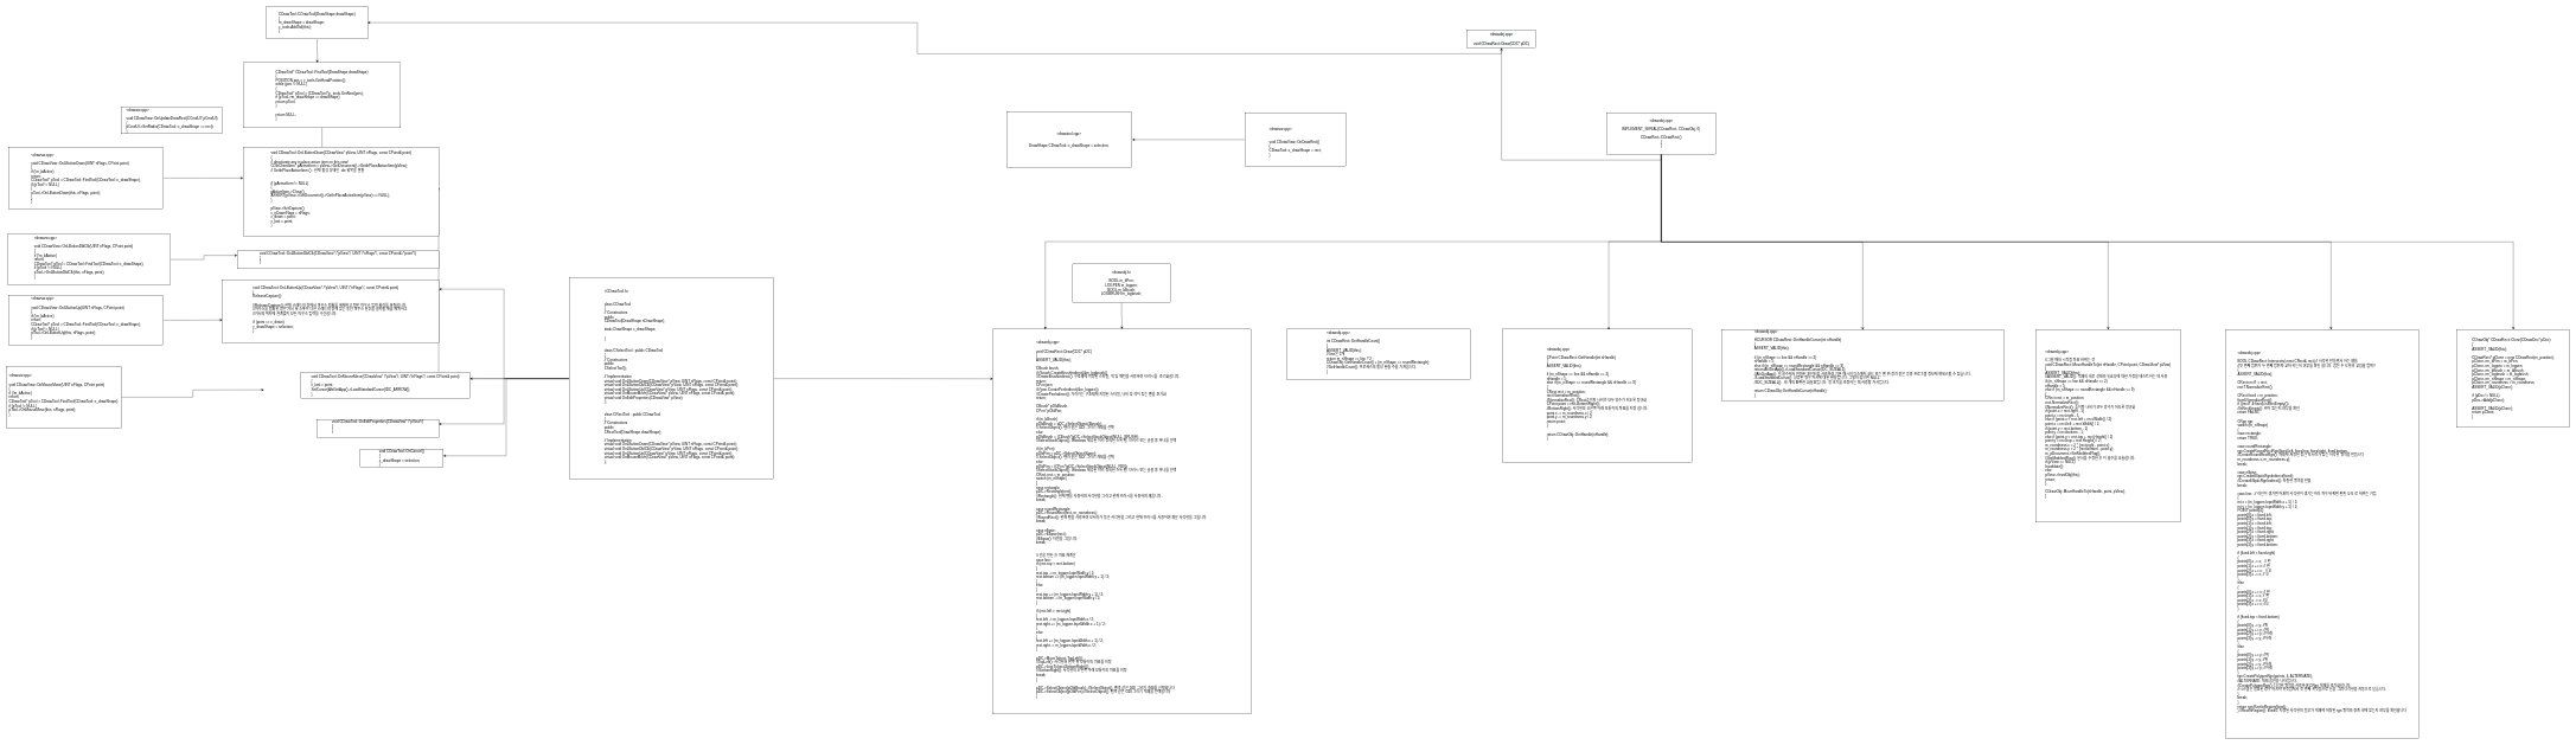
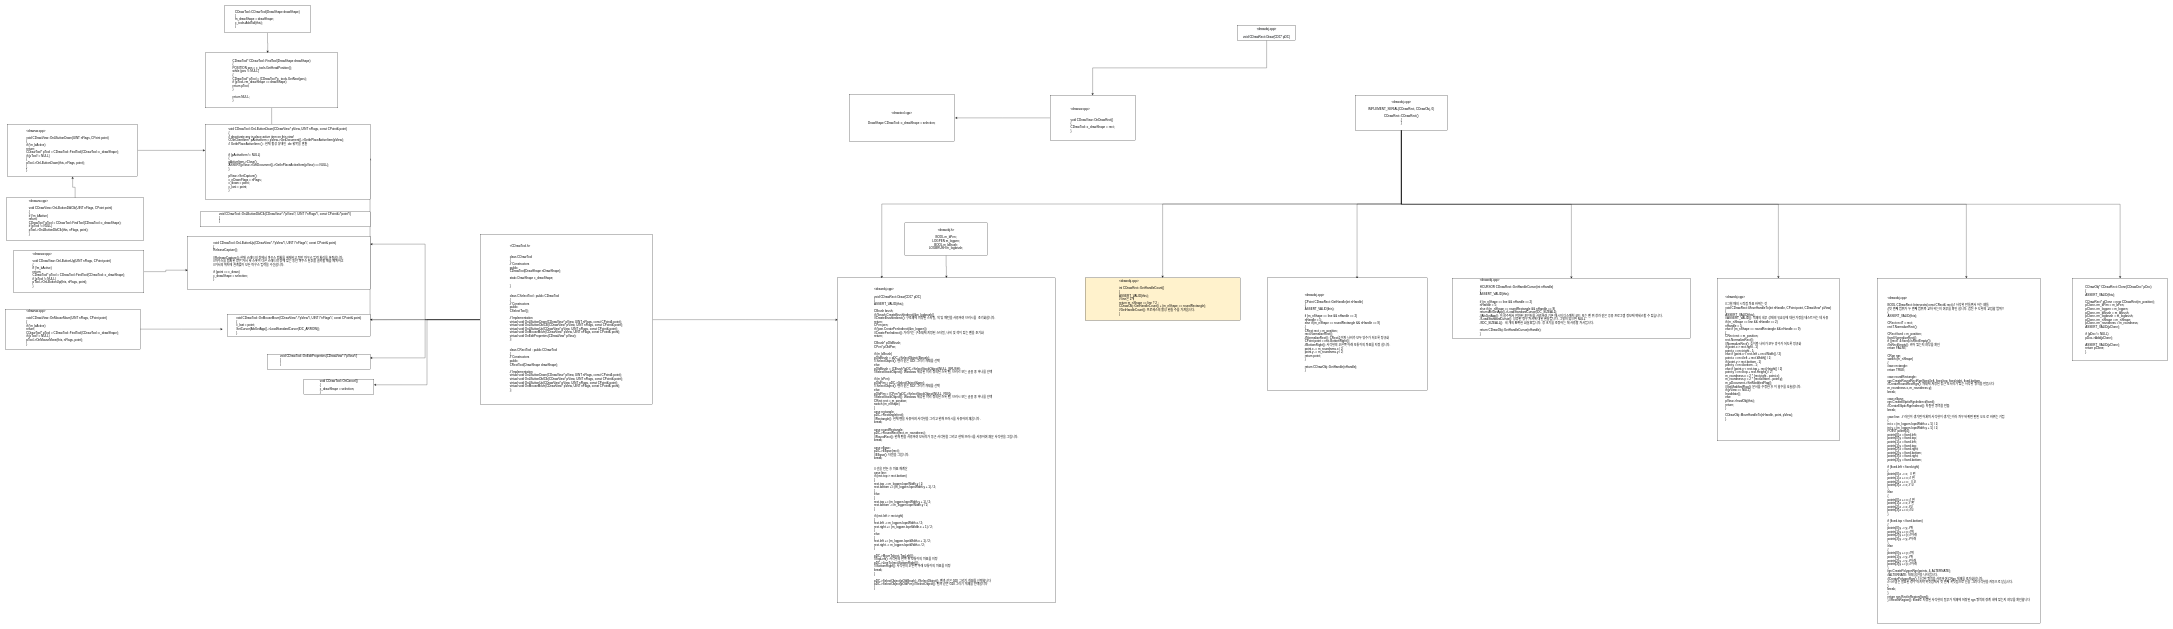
- <mxCell id="48" style="edgeStyle=orthogonalEdgeStyle;rounded=0;orthogonalLoop=1;jettySize=auto;html=1;exitX=0.5;exitY=1;exitDx=0;exitDy=0;" edge="1" parent="1" source="49" target="43"><mxGeometry relative="1" as="geometry" /></mxCell>
+ <mxCell id="48" style="edgeStyle=orthogonalEdgeStyle;rounded=0;orthogonalLoop=1;jettySize=auto;html=1;exitX=0.5;exitY=1;exitDx=0;exitDy=0;entryX=0.5;entryY=0;entryDx=0;entryDy=0;" edge="1" parent="1" source="49" target="3"><mxGeometry relative="1" as="geometry" /></mxCell>
- <mxCell id="39" value="&lt;div style=&quot;text-align: justify&quot;&gt;&lt;br&gt;&lt;/div&gt;&lt;div style=&quot;text-align: justify&quot;&gt;&amp;lt;drawvw.cpp&amp;gt;&lt;br&gt;&lt;/div&gt;&lt;div style=&quot;text-align: justify&quot;&gt;&lt;br&gt;&lt;/div&gt;&lt;div style=&quot;text-align: justify&quot;&gt;void CDrawView::OnUpdateDrawRect(CCmdUI* pCmdUI)&lt;/div&gt;&lt;div style=&quot;text-align: justify&quot;&gt;{&lt;/div&gt;&lt;div style=&quot;text-align: justify&quot;&gt;&lt;span&gt;&#09;&lt;/span&gt;pCmdUI-&amp;gt;SetRadio(CDrawTool::c_drawShape == rect);&lt;/div&gt;&lt;div style=&quot;text-align: justify&quot;&gt;}&lt;/div&gt;&lt;div style=&quot;text-align: justify&quot;&gt;&lt;br&gt;&lt;/div&gt;" style="rounded=0;whiteSpace=wrap;html=1;shadow=0;strokeColor=#000000;" parent="1" vertex="1"><mxGeometry x="410" y="360" width="340" height="90" as="geometry" /></mxCell>
- <mxCell id="18" style="edgeStyle=orthogonalEdgeStyle;rounded=0;orthogonalLoop=1;jettySize=auto;html=1;exitX=0.5;exitY=1;exitDx=0;exitDy=0;" parent="1" source="24" target="49" edge="1"><mxGeometry relative="1" as="geometry" /></mxCell>
+ <mxCell id="18" style="edgeStyle=orthogonalEdgeStyle;rounded=0;orthogonalLoop=1;jettySize=auto;html=1;entryX=0.5;entryY=0;entryDx=0;entryDy=0;exitX=0.5;exitY=1;exitDx=0;exitDy=0;" parent="1" source="24" target="26" edge="1"><mxGeometry relative="1" as="geometry" /></mxCell>
- <mxCell id="37" style="edgeStyle=orthogonalEdgeStyle;rounded=0;orthogonalLoop=1;jettySize=auto;html=1;entryX=0;entryY=0.25;entryDx=0;entryDy=0;" parent="1" source="38" target="12" edge="1"><mxGeometry relative="1" as="geometry" /></mxCell>
+ <mxCell id="37" style="edgeStyle=orthogonalEdgeStyle;rounded=0;orthogonalLoop=1;jettySize=auto;html=1;" parent="1" source="38" target="32" edge="1"><mxGeometry relative="1" as="geometry" /></mxCell>
- <mxCell id="34" value="&lt;div style=&quot;text-align: justify&quot;&gt;&amp;lt;drawvw.cpp&amp;gt;&lt;br&gt;&lt;/div&gt;&lt;div style=&quot;text-align: justify&quot;&gt;&lt;br&gt;&lt;/div&gt;&lt;div style=&quot;text-align: justify&quot;&gt;void CDrawView::OnLButtonUp(UINT nFlags, CPoint point)&lt;/div&gt;&lt;div style=&quot;text-align: justify&quot;&gt;{&lt;/div&gt;&lt;div style=&quot;text-align: justify&quot;&gt;&lt;span&gt;&#09;&lt;/span&gt;if (!m_bActive)&lt;/div&gt;&lt;div style=&quot;text-align: justify&quot;&gt;&lt;span&gt;&#09;&#09;&lt;/span&gt;return;&lt;/div&gt;&lt;div style=&quot;text-align: justify&quot;&gt;&lt;span&gt;&#09;&lt;/span&gt;CDrawTool* pTool = CDrawTool::FindTool(CDrawTool::c_drawShape);&lt;/div&gt;&lt;div style=&quot;text-align: justify&quot;&gt;&lt;span&gt;&#09;&lt;/span&gt;if (pTool != NULL)&lt;/div&gt;&lt;div style=&quot;text-align: justify&quot;&gt;&lt;span&gt;&#09;&#09;&lt;/span&gt;pTool-&amp;gt;OnLButtonUp(this, nFlags, point);&lt;/div&gt;&lt;div style=&quot;text-align: justify&quot;&gt;}&lt;/div&gt;&lt;div style=&quot;text-align: justify&quot;&gt;&lt;br&gt;&lt;/div&gt;" style="rounded=0;whiteSpace=wrap;html=1;shadow=0;strokeColor=#000000;" parent="1" vertex="1"><mxGeometry x="30" y="995" width="520" height="170" as="geometry" /></mxCell>
+ <mxCell id="34" value="&lt;div style=&quot;text-align: justify&quot;&gt;&amp;lt;drawvw.cpp&amp;gt;&lt;br&gt;&lt;/div&gt;&lt;div style=&quot;text-align: justify&quot;&gt;&lt;br&gt;&lt;/div&gt;&lt;div style=&quot;text-align: justify&quot;&gt;void CDrawView::OnLButtonUp(UINT nFlags, CPoint point)&lt;/div&gt;&lt;div style=&quot;text-align: justify&quot;&gt;{&lt;/div&gt;&lt;div style=&quot;text-align: justify&quot;&gt;&lt;span&gt;&#09;&lt;/span&gt;if (!m_bActive)&lt;/div&gt;&lt;div style=&quot;text-align: justify&quot;&gt;&lt;span&gt;&#09;&#09;&lt;/span&gt;return;&lt;/div&gt;&lt;div style=&quot;text-align: justify&quot;&gt;&lt;span&gt;&#09;&lt;/span&gt;CDrawTool* pTool = CDrawTool::FindTool(CDrawTool::c_drawShape);&lt;/div&gt;&lt;div style=&quot;text-align: justify&quot;&gt;&lt;span&gt;&#09;&lt;/span&gt;if (pTool != NULL)&lt;/div&gt;&lt;div style=&quot;text-align: justify&quot;&gt;&lt;span&gt;&#09;&#09;&lt;/span&gt;pTool-&amp;gt;OnLButtonUp(this, nFlags, point);&lt;/div&gt;&lt;div style=&quot;text-align: justify&quot;&gt;}&lt;/div&gt;&lt;div style=&quot;text-align: justify&quot;&gt;&lt;br&gt;&lt;/div&gt;" style="rounded=0;whiteSpace=wrap;html=1;shadow=0;strokeColor=#000000;" parent="1" vertex="1"><mxGeometry x="55" y="1000" width="520" height="170" as="geometry" /></mxCell>
- <mxCell id="26" value="&lt;div style=&quot;text-align: justify&quot;&gt;&lt;span style=&quot;text-align: center&quot;&gt;&amp;lt;drawobj.cpp&amp;gt;&lt;/span&gt;&lt;br&gt;&lt;/div&gt;&lt;div style=&quot;text-align: justify&quot;&gt;&lt;br&gt;&lt;/div&gt;&lt;div style=&quot;text-align: justify&quot;&gt;int CDrawRect::GetHandleCount()&lt;/div&gt;&lt;div style=&quot;text-align: justify&quot;&gt;{&lt;/div&gt;&lt;div style=&quot;text-align: justify&quot;&gt;&lt;span&gt;&#09;&lt;/span&gt;ASSERT_VALID(this);&lt;/div&gt;&lt;div style=&quot;text-align: justify&quot;&gt;&lt;span&gt;&#09;&lt;/span&gt;// line은 2개&lt;/div&gt;&lt;div style=&quot;text-align: justify&quot;&gt;&lt;span&gt;&#09;&lt;/span&gt;return m_nShape == line ? 2 :&lt;/div&gt;&lt;div style=&quot;text-align: justify&quot;&gt;&lt;span&gt;&#09;&#09;&lt;/span&gt;CDrawObj::GetHandleCount() + (m_nShape == roundRectangle);&lt;/div&gt;&lt;div style=&quot;text-align: justify&quot;&gt;&lt;span&gt;&#09;&lt;/span&gt;//GetHandleCount(): 프로세스의 활성 핸들 수를 가져옵니다.&lt;/div&gt;&lt;div style=&quot;text-align: justify&quot;&gt;}&lt;/div&gt;&lt;div style=&quot;text-align: justify&quot;&gt;&lt;br&gt;&lt;/div&gt;" style="rounded=0;whiteSpace=wrap;html=1;shadow=0;strokeColor=#000000;" parent="1" vertex="1"><mxGeometry x="4340" y="1110" width="620" height="170" as="geometry" /></mxCell>
+ <mxCell id="26" value="&lt;div style=&quot;text-align: justify&quot;&gt;&lt;span style=&quot;text-align: center&quot;&gt;&amp;lt;drawobj.cpp&amp;gt;&lt;/span&gt;&lt;br&gt;&lt;/div&gt;&lt;div style=&quot;text-align: justify&quot;&gt;&lt;br&gt;&lt;/div&gt;&lt;div style=&quot;text-align: justify&quot;&gt;int CDrawRect::GetHandleCount()&lt;/div&gt;&lt;div style=&quot;text-align: justify&quot;&gt;{&lt;/div&gt;&lt;div style=&quot;text-align: justify&quot;&gt;&lt;span&gt;&#09;&lt;/span&gt;ASSERT_VALID(this);&lt;/div&gt;&lt;div style=&quot;text-align: justify&quot;&gt;&lt;span&gt;&#09;&lt;/span&gt;// line은 2개&lt;/div&gt;&lt;div style=&quot;text-align: justify&quot;&gt;&lt;span&gt;&#09;&lt;/span&gt;return m_nShape == line ? 2 :&lt;/div&gt;&lt;div style=&quot;text-align: justify&quot;&gt;&lt;span&gt;&#09;&#09;&lt;/span&gt;CDrawObj::GetHandleCount() + (m_nShape == roundRectangle);&lt;/div&gt;&lt;div style=&quot;text-align: justify&quot;&gt;&lt;span&gt;&#09;&lt;/span&gt;//GetHandleCount(): 프로세스의 활성 핸들 수를 가져옵니다.&lt;/div&gt;&lt;div style=&quot;text-align: justify&quot;&gt;}&lt;/div&gt;&lt;div style=&quot;text-align: justify&quot;&gt;&lt;br&gt;&lt;/div&gt;" style="rounded=0;whiteSpace=wrap;html=1;shadow=0;strokeColor=#000000;fillColor=#fff2cc;" parent="1" vertex="1"><mxGeometry x="4340" y="1110" width="620" height="170" as="geometry" /></mxCell>
- <mxCell id="14" value="&lt;div style=&quot;text-align: justify&quot;&gt;void CDrawTool::OnMouseMove(CDrawView* /*pView*/, UINT /*nFlags*/, const CPoint&amp;amp; point)&lt;/div&gt;&lt;div style=&quot;text-align: justify&quot;&gt;{&lt;/div&gt;&lt;div style=&quot;text-align: justify&quot;&gt;&lt;span&gt;&#09;&lt;/span&gt;c_last = point;&lt;/div&gt;&lt;div style=&quot;text-align: justify&quot;&gt;&lt;span&gt;&#09;&lt;/span&gt;SetCursor(AfxGetApp()-&amp;gt;LoadStandardCursor(IDC_ARROW));&lt;/div&gt;&lt;div style=&quot;text-align: justify&quot;&gt;}&lt;/div&gt;" style="rounded=0;whiteSpace=wrap;html=1;" parent="1" vertex="1"><mxGeometry x="1015" y="1255" width="570" height="90" as="geometry" /></mxCell>
+ <mxCell id="14" value="&lt;div style=&quot;text-align: justify&quot;&gt;void CDrawTool::OnMouseMove(CDrawView* /*pView*/, UINT /*nFlags*/, const CPoint&amp;amp; point)&lt;/div&gt;&lt;div style=&quot;text-align: justify&quot;&gt;{&lt;/div&gt;&lt;div style=&quot;text-align: justify&quot;&gt;&lt;span&gt;&#09;&lt;/span&gt;c_last = point;&lt;/div&gt;&lt;div style=&quot;text-align: justify&quot;&gt;&lt;span&gt;&#09;&lt;/span&gt;SetCursor(AfxGetApp()-&amp;gt;LoadStandardCursor(IDC_ARROW));&lt;/div&gt;&lt;div style=&quot;text-align: justify&quot;&gt;}&lt;/div&gt;" style="rounded=0;whiteSpace=wrap;html=1;" parent="1" vertex="1"><mxGeometry x="910" y="1255" width="570" height="90" as="geometry" /></mxCell>
- <mxCell id="36" value="&lt;div style=&quot;text-align: justify&quot;&gt;&amp;lt;drawvw.cpp&amp;gt;&lt;br&gt;&lt;/div&gt;&lt;div style=&quot;text-align: justify&quot;&gt;&lt;br&gt;&lt;/div&gt;&lt;div style=&quot;text-align: justify&quot;&gt;void CDrawView::OnMouseMove(UINT nFlags, CPoint point)&lt;/div&gt;&lt;div style=&quot;text-align: justify&quot;&gt;{&lt;/div&gt;&lt;div style=&quot;text-align: justify&quot;&gt;&lt;span&gt;&#09;&lt;/span&gt;if (!m_bActive)&lt;/div&gt;&lt;div style=&quot;text-align: justify&quot;&gt;&lt;span&gt;&#09;&#09;&lt;/span&gt;return;&lt;/div&gt;&lt;div style=&quot;text-align: justify&quot;&gt;&lt;span&gt;&#09;&lt;/span&gt;CDrawTool* pTool = CDrawTool::FindTool(CDrawTool::c_drawShape);&lt;/div&gt;&lt;div style=&quot;text-align: justify&quot;&gt;&lt;span&gt;&#09;&lt;/span&gt;if (pTool != NULL)&lt;/div&gt;&lt;div style=&quot;text-align: justify&quot;&gt;&lt;span&gt;&#09;&#09;&lt;/span&gt;pTool-&amp;gt;OnMouseMove(this, nFlags, point);&lt;/div&gt;&lt;div style=&quot;text-align: justify&quot;&gt;}&lt;/div&gt;&lt;div style=&quot;text-align: justify&quot;&gt;&lt;br&gt;&lt;/div&gt;" style="rounded=0;whiteSpace=wrap;html=1;shadow=0;strokeColor=#000000;" parent="1" vertex="1"><mxGeometry x="20" y="1235" width="390" height="210" as="geometry" /></mxCell>
+ <mxCell id="36" value="&lt;div style=&quot;text-align: justify&quot;&gt;&amp;lt;drawvw.cpp&amp;gt;&lt;br&gt;&lt;/div&gt;&lt;div style=&quot;text-align: justify&quot;&gt;&lt;br&gt;&lt;/div&gt;&lt;div style=&quot;text-align: justify&quot;&gt;void CDrawView::OnMouseMove(UINT nFlags, CPoint point)&lt;/div&gt;&lt;div style=&quot;text-align: justify&quot;&gt;{&lt;/div&gt;&lt;div style=&quot;text-align: justify&quot;&gt;&lt;span&gt;&#09;&lt;/span&gt;if (!m_bActive)&lt;/div&gt;&lt;div style=&quot;text-align: justify&quot;&gt;&lt;span&gt;&#09;&#09;&lt;/span&gt;return;&lt;/div&gt;&lt;div style=&quot;text-align: justify&quot;&gt;&lt;span&gt;&#09;&lt;/span&gt;CDrawTool* pTool = CDrawTool::FindTool(CDrawTool::c_drawShape);&lt;/div&gt;&lt;div style=&quot;text-align: justify&quot;&gt;&lt;span&gt;&#09;&lt;/span&gt;if (pTool != NULL)&lt;/div&gt;&lt;div style=&quot;text-align: justify&quot;&gt;&lt;span&gt;&#09;&#09;&lt;/span&gt;pTool-&amp;gt;OnMouseMove(this, nFlags, point);&lt;/div&gt;&lt;div style=&quot;text-align: justify&quot;&gt;}&lt;/div&gt;&lt;div style=&quot;text-align: justify&quot;&gt;&lt;br&gt;&lt;/div&gt;" style="rounded=0;whiteSpace=wrap;html=1;shadow=0;strokeColor=#000000;" parent="1" vertex="1"><mxGeometry x="20" y="1235" width="540" height="160" as="geometry" /></mxCell>
